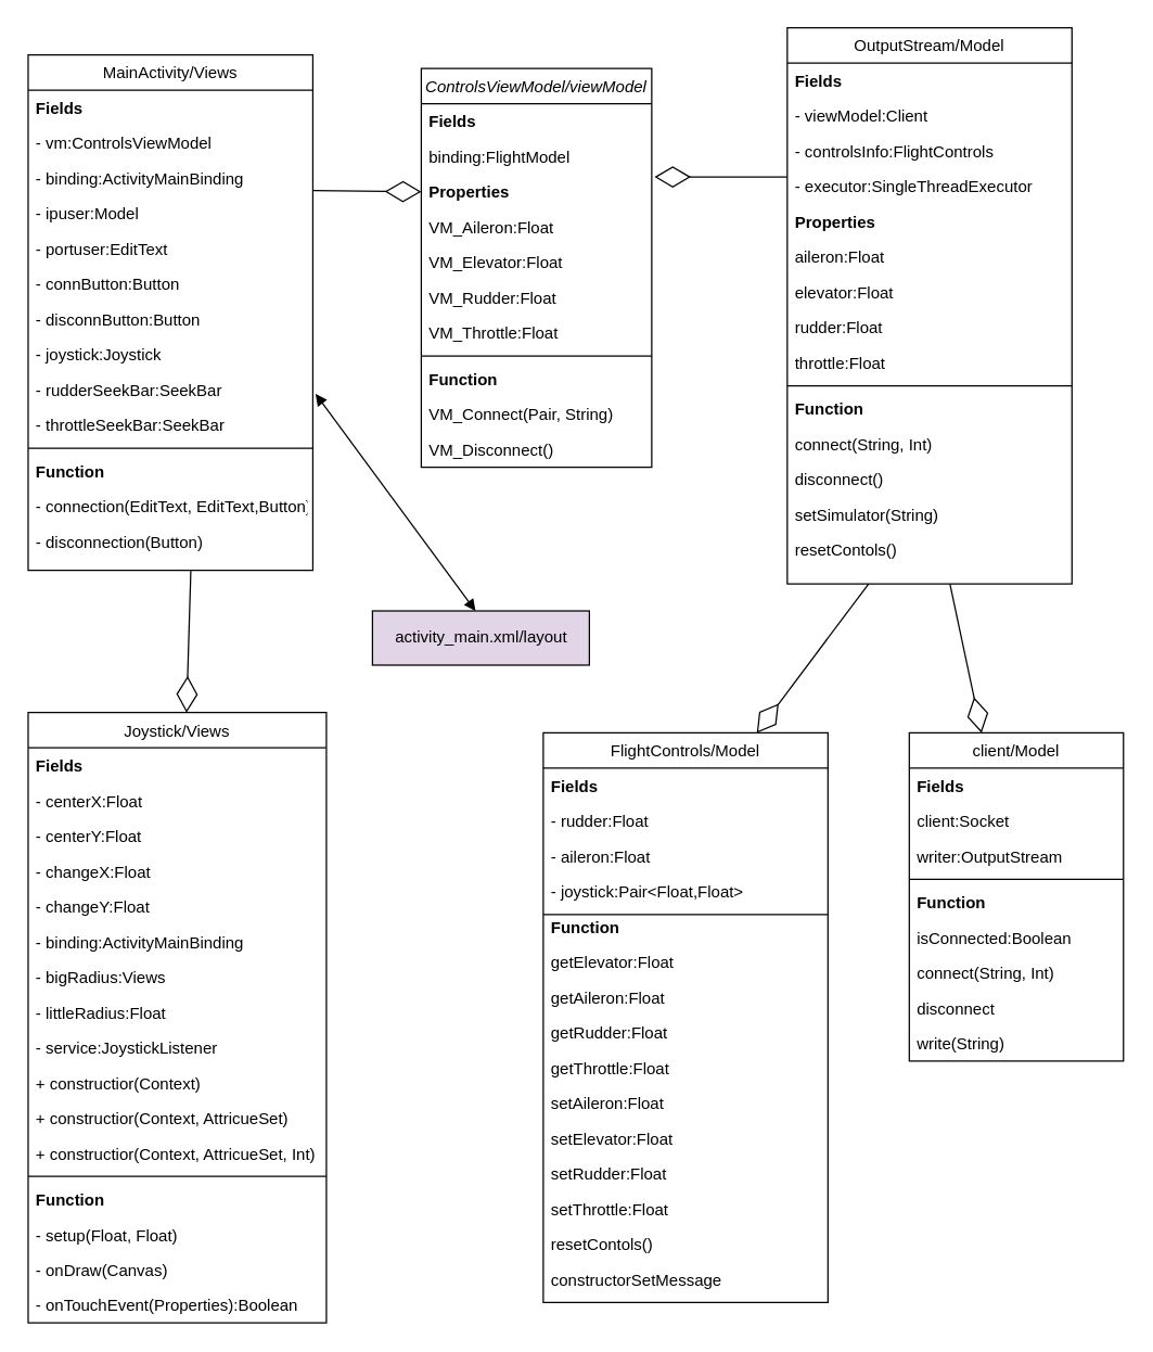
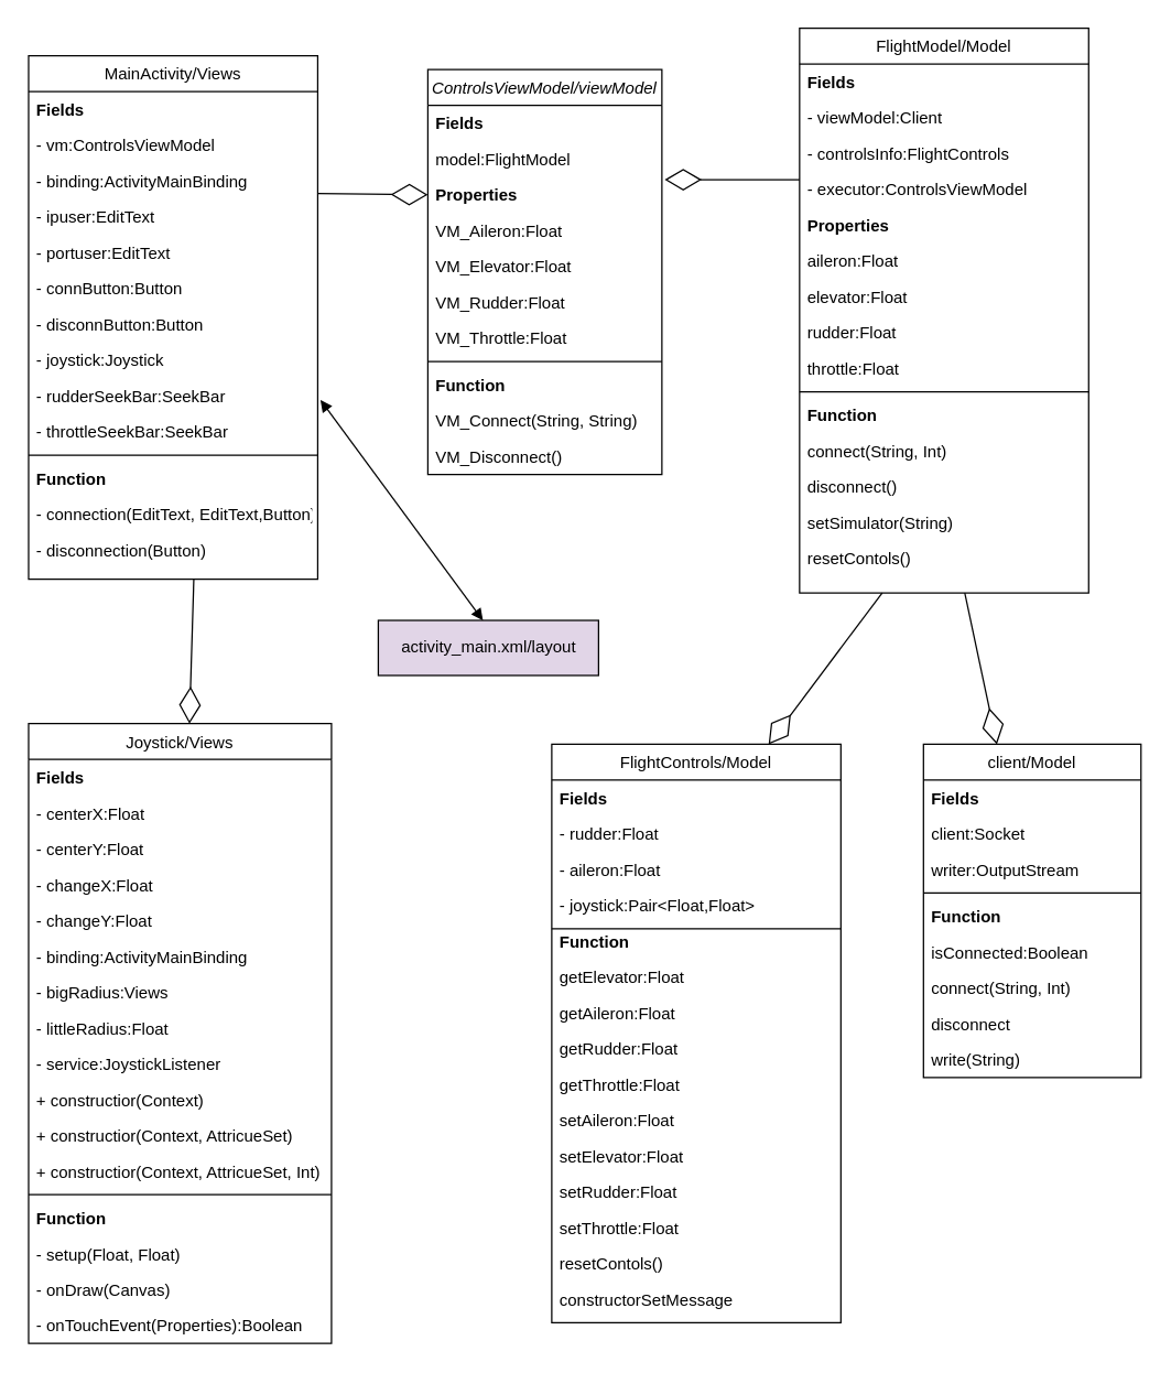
- <mxCell id="39" value="OutputStream/Model" style="swimlane;fontStyle=0;align=center;verticalAlign=top;childLayout=stackLayout;horizontal=1;startSize=26;horizontalStack=0;resizeParent=1;resizeLast=0;collapsible=1;marginBottom=0;rounded=0;shadow=0;strokeWidth=1;" vertex="1" parent="1"><mxGeometry x="580" y="20" width="210" height="410" as="geometry"><mxRectangle x="340" y="380" width="170" height="26" as="alternateBounds" /></mxGeometry></mxCell>
+ <mxCell id="39" value="FlightModel/Model" style="swimlane;fontStyle=0;align=center;verticalAlign=top;childLayout=stackLayout;horizontal=1;startSize=26;horizontalStack=0;resizeParent=1;resizeLast=0;collapsible=1;marginBottom=0;rounded=0;shadow=0;strokeWidth=1;" vertex="1" parent="1"><mxGeometry x="580" y="20" width="210" height="410" as="geometry"><mxRectangle x="340" y="380" width="170" height="26" as="alternateBounds" /></mxGeometry></mxCell>
- <mxCell id="4" value="binding:FlightModel" style="text;align=left;verticalAlign=top;spacingLeft=4;spacingRight=4;overflow=hidden;rotatable=0;points=[[0,0.5],[1,0.5]];portConstraint=eastwest;" parent="2" vertex="1"><mxGeometry y="52" width="170" height="26" as="geometry" /></mxCell>
+ <mxCell id="4" value="model:FlightModel" style="text;align=left;verticalAlign=top;spacingLeft=4;spacingRight=4;overflow=hidden;rotatable=0;points=[[0,0.5],[1,0.5]];portConstraint=eastwest;" parent="2" vertex="1"><mxGeometry y="52" width="170" height="26" as="geometry" /></mxCell>
- <mxCell id="43" value="- executor:SingleThreadExecutor" style="text;align=left;verticalAlign=top;spacingLeft=4;spacingRight=4;overflow=hidden;rotatable=0;points=[[0,0.5],[1,0.5]];portConstraint=eastwest;" vertex="1" parent="39"><mxGeometry y="104" width="210" height="26" as="geometry" /></mxCell>
+ <mxCell id="43" value="- executor:ControlsViewModel" style="text;align=left;verticalAlign=top;spacingLeft=4;spacingRight=4;overflow=hidden;rotatable=0;points=[[0,0.5],[1,0.5]];portConstraint=eastwest;" vertex="1" parent="39"><mxGeometry y="104" width="210" height="26" as="geometry" /></mxCell>
- <mxCell id="18" value="- ipuser:Model" style="text;align=left;verticalAlign=top;spacingLeft=4;spacingRight=4;overflow=hidden;rotatable=0;points=[[0,0.5],[1,0.5]];portConstraint=eastwest;rounded=0;shadow=0;html=0;" vertex="1" parent="14"><mxGeometry y="104" width="210" height="26" as="geometry" /></mxCell>
+ <mxCell id="18" value="- ipuser:EditText" style="text;align=left;verticalAlign=top;spacingLeft=4;spacingRight=4;overflow=hidden;rotatable=0;points=[[0,0.5],[1,0.5]];portConstraint=eastwest;rounded=0;shadow=0;html=0;" vertex="1" parent="14"><mxGeometry y="104" width="210" height="26" as="geometry" /></mxCell>
- <mxCell id="12" value="VM_Connect(Pair, String)&#10;" style="text;align=left;verticalAlign=top;spacingLeft=4;spacingRight=4;overflow=hidden;rotatable=0;points=[[0,0.5],[1,0.5]];portConstraint=eastwest;" parent="2" vertex="1"><mxGeometry y="242" width="170" height="26" as="geometry" /></mxCell>
+ <mxCell id="12" value="VM_Connect(String, String)&#10;" style="text;align=left;verticalAlign=top;spacingLeft=4;spacingRight=4;overflow=hidden;rotatable=0;points=[[0,0.5],[1,0.5]];portConstraint=eastwest;" parent="2" vertex="1"><mxGeometry y="242" width="170" height="26" as="geometry" /></mxCell>
